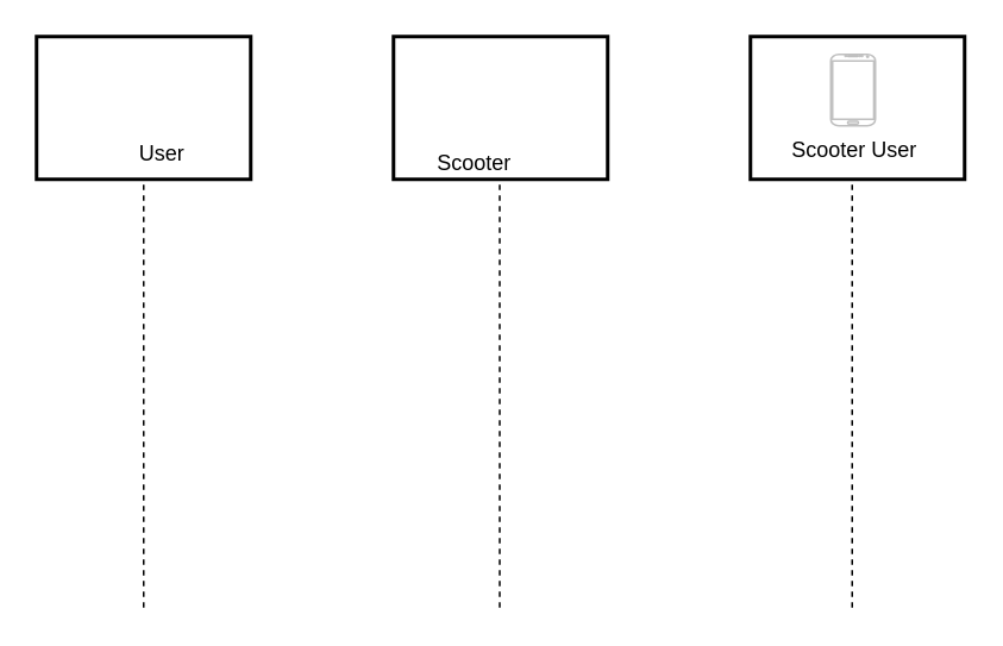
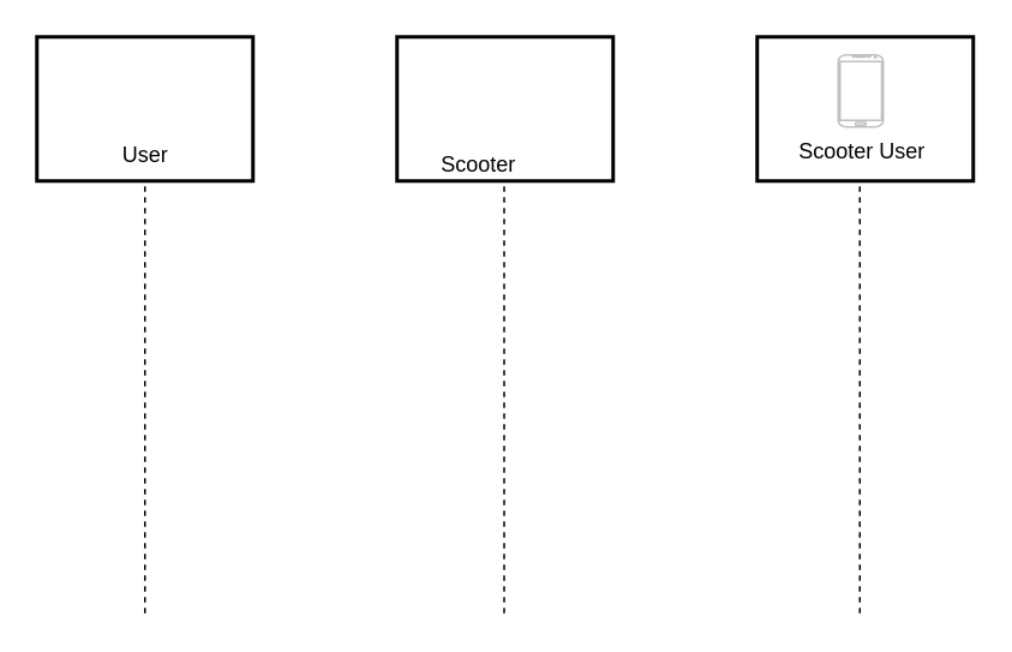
- <mxCell id="7" value="User" style="verticalLabelPosition=bottom;html=1;verticalAlign=top;align=center;strokeColor=none;fillColor=#FFFFFF;shape=mxgraph.azure.user;strokeWidth=2;" vertex="1" parent="1"><mxGeometry x="70" y="32" width="40" height="40" as="geometry" /></mxCell>
+ <mxCell id="7" value="User" style="verticalLabelPosition=bottom;html=1;verticalAlign=top;align=center;strokeColor=none;fillColor=#FFFFFF;shape=mxgraph.azure.user;strokeWidth=2;" vertex="1" parent="1"><mxGeometry x="60" y="32" width="40" height="40" as="geometry" /></mxCell>
